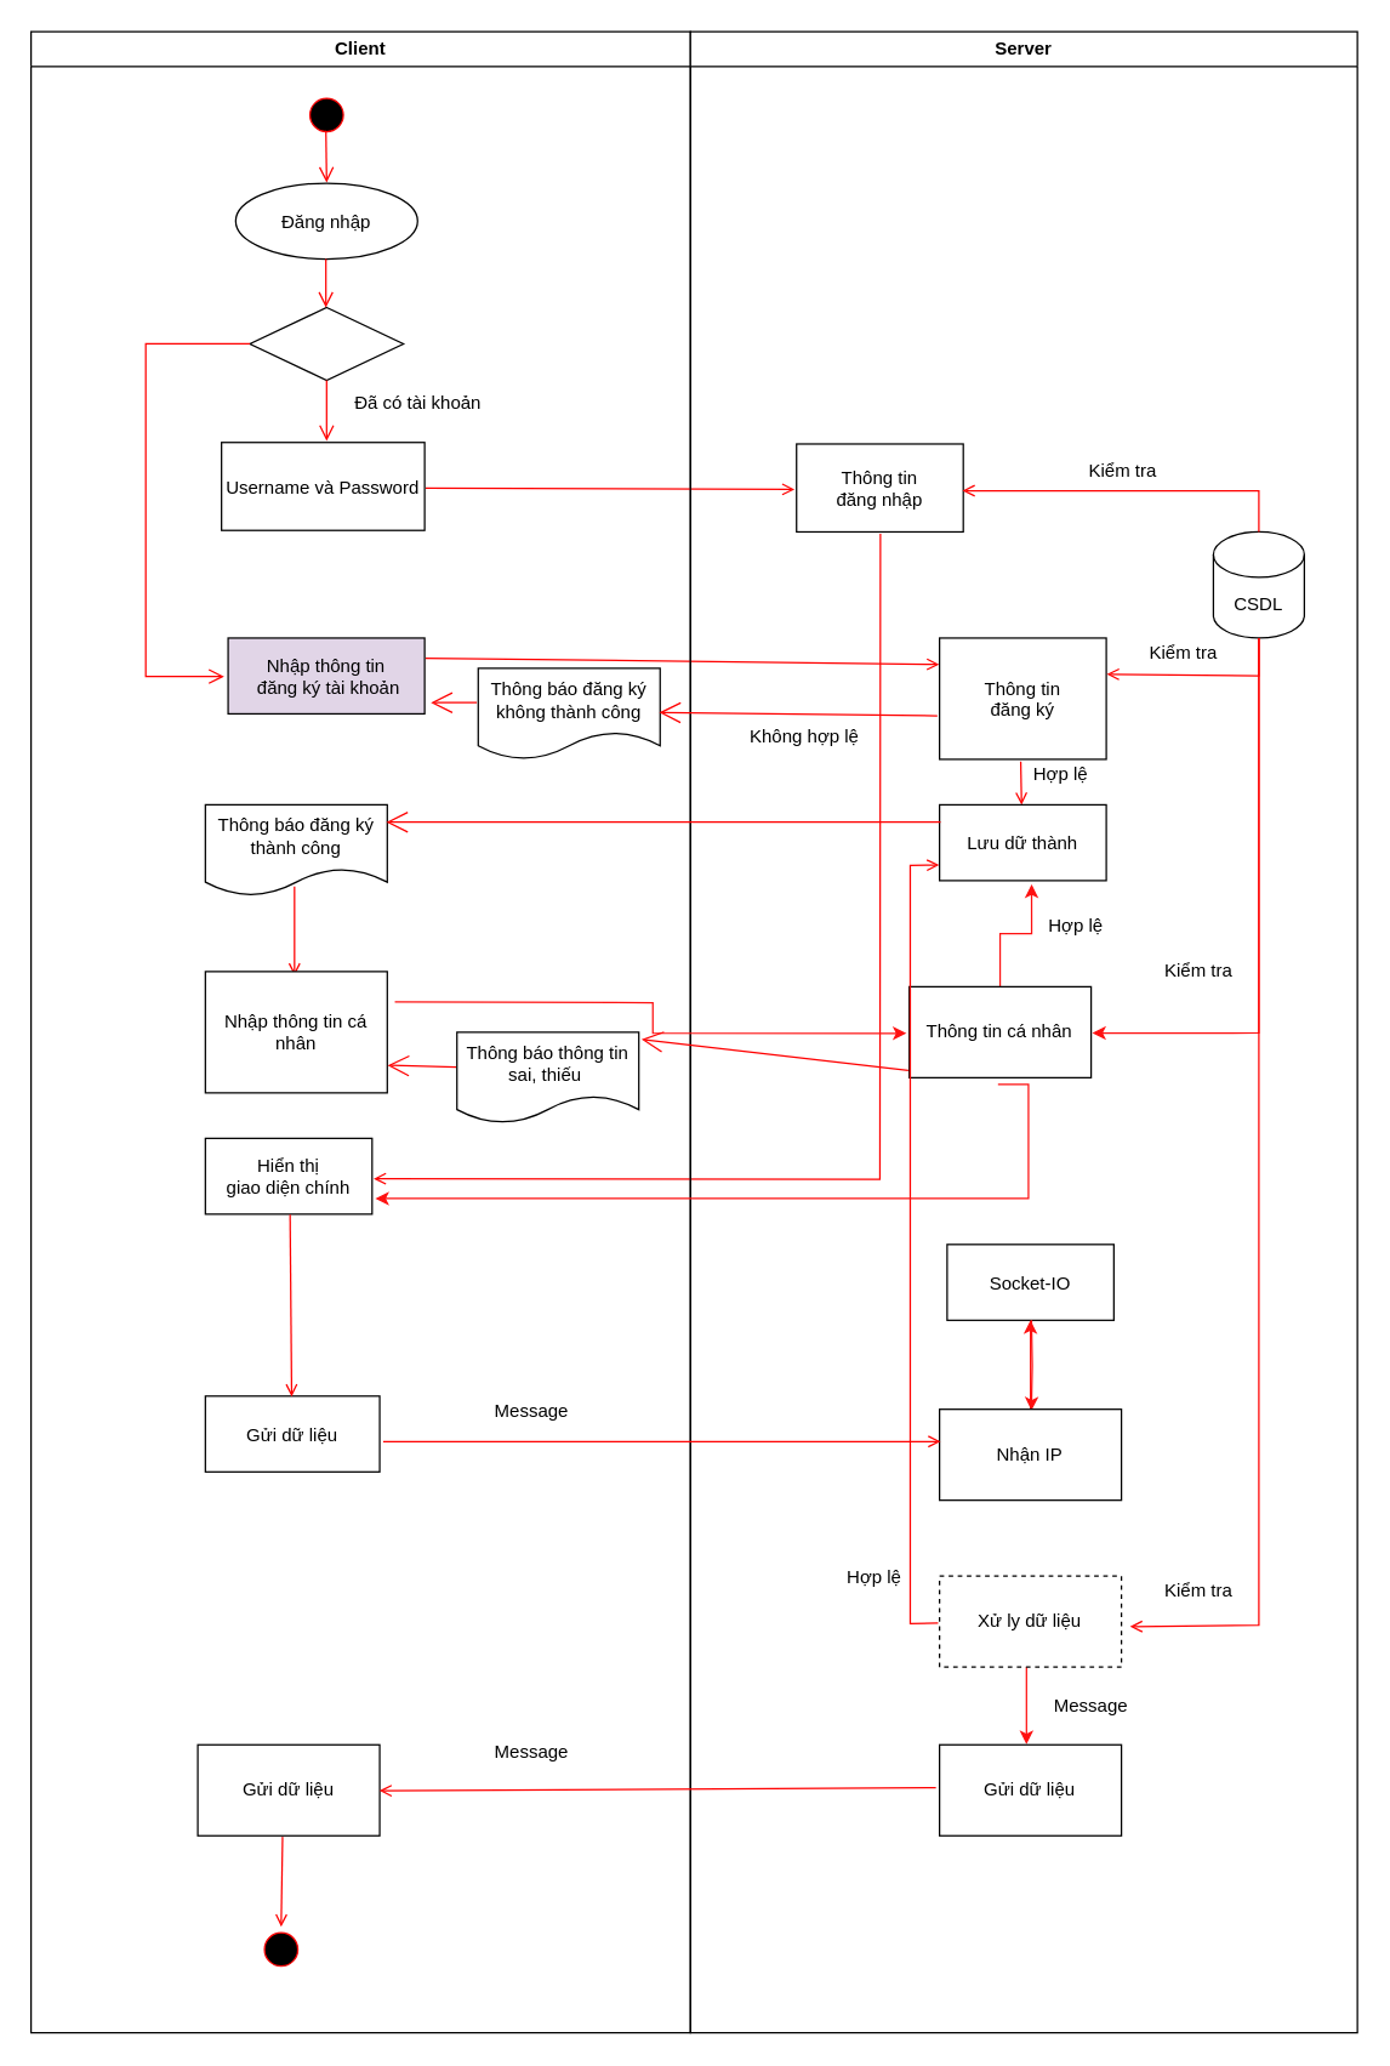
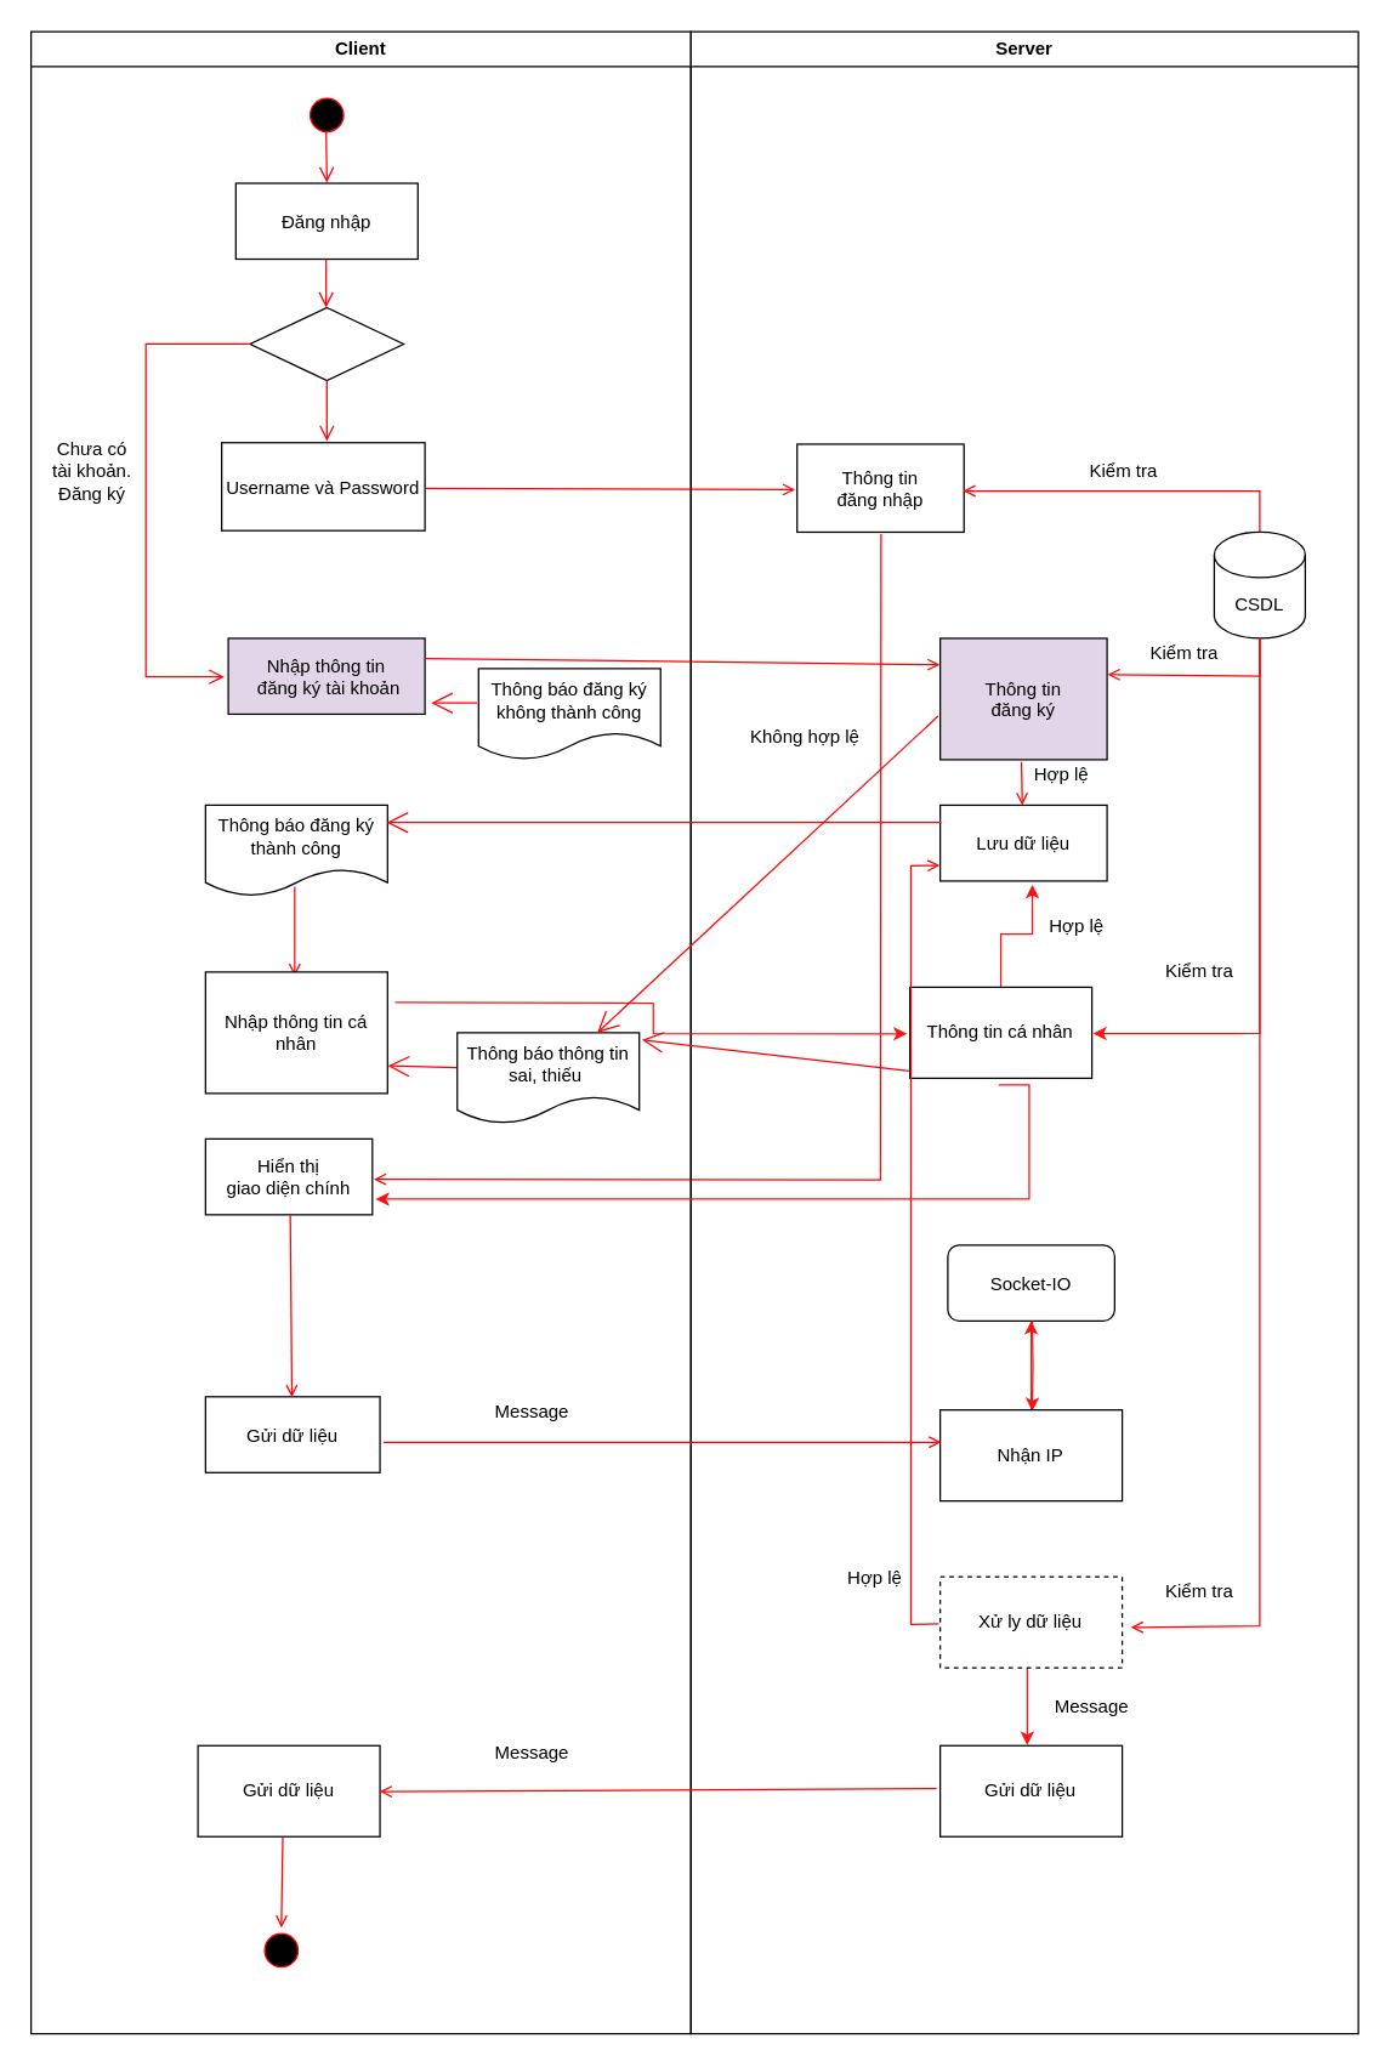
- <mxCell id="5" value="Đăng nhập" style="ellipse;" parent="2" vertex="1"><mxGeometry x="135" y="100" width="120" height="50" as="geometry" /></mxCell>
+ <mxCell id="5" value="Đăng nhập" style="" parent="2" vertex="1"><mxGeometry x="135" y="100" width="120" height="50" as="geometry" /></mxCell>
- <mxCell id="9" value="Đã có tài khoản" style="text;html=1;align=center;verticalAlign=middle;resizable=0;points=[];autosize=1;strokeColor=none;fontSize=12;" parent="2" vertex="1"><mxGeometry x="200" y="230" width="110" height="30" as="geometry" /></mxCell>
+ <mxCell id="7" value="Chưa có &lt;br&gt;tài khoản. &lt;br&gt;Đăng ký" style="text;html=1;align=center;verticalAlign=middle;resizable=0;points=[];autosize=1;strokeColor=none;fontSize=12;" parent="2" vertex="1"><mxGeometry y="260" width="80" height="60" as="geometry" /></mxCell>
- <mxCell id="38" value="Thông tin &#10;đăng ký" style="" parent="32" vertex="1"><mxGeometry x="164.34" y="400" width="110" height="80" as="geometry" /></mxCell>
+ <mxCell id="38" value="Thông tin &#10;đăng ký" style="fillColor=#e1d5e7;" parent="32" vertex="1"><mxGeometry x="164.34" y="400" width="110" height="80" as="geometry" /></mxCell>
- <mxCell id="66" value="" style="endArrow=open;endFill=1;endSize=12;html=1;fontSize=12;fontColor=#FF3333;strokeColor=#FF0000;exitX=-0.013;exitY=0.641;exitDx=0;exitDy=0;exitPerimeter=0;entryX=0.995;entryY=0.485;entryDx=0;entryDy=0;entryPerimeter=0;" edge="1" parent="1" source="38" target="25"><mxGeometry width="160" relative="1" as="geometry"><mxPoint x="610" y="480" as="sourcePoint" /><mxPoint x="540" y="560" as="targetPoint" /></mxGeometry></mxCell>
+ <mxCell id="66" value="" style="endArrow=open;endFill=1;endSize=12;html=1;fontSize=12;fontColor=#FF3333;strokeColor=#FF0000;exitX=-0.013;exitY=0.641;exitDx=0;exitDy=0;exitPerimeter=0;" edge="1" parent="1" source="38" target="28"><mxGeometry width="160" relative="1" as="geometry"><mxPoint x="610" y="480" as="sourcePoint" /><mxPoint x="540" y="560" as="targetPoint" /></mxGeometry></mxCell>
- <mxCell id="42" value="Lưu dữ thành" style="" parent="32" vertex="1"><mxGeometry x="164.34" y="510" width="110" height="50" as="geometry" /></mxCell>
+ <mxCell id="42" value="Lưu dữ liệu" style="" parent="32" vertex="1"><mxGeometry x="164.34" y="510" width="110" height="50" as="geometry" /></mxCell>
- <mxCell id="33" value="Socket-IO" style="" parent="32" vertex="1"><mxGeometry x="169.34" y="800" width="110" height="50" as="geometry" /></mxCell>
+ <mxCell id="33" value="Socket-IO" style="rounded=1;" parent="32" vertex="1"><mxGeometry x="169.34" y="800" width="110" height="50" as="geometry" /></mxCell>
